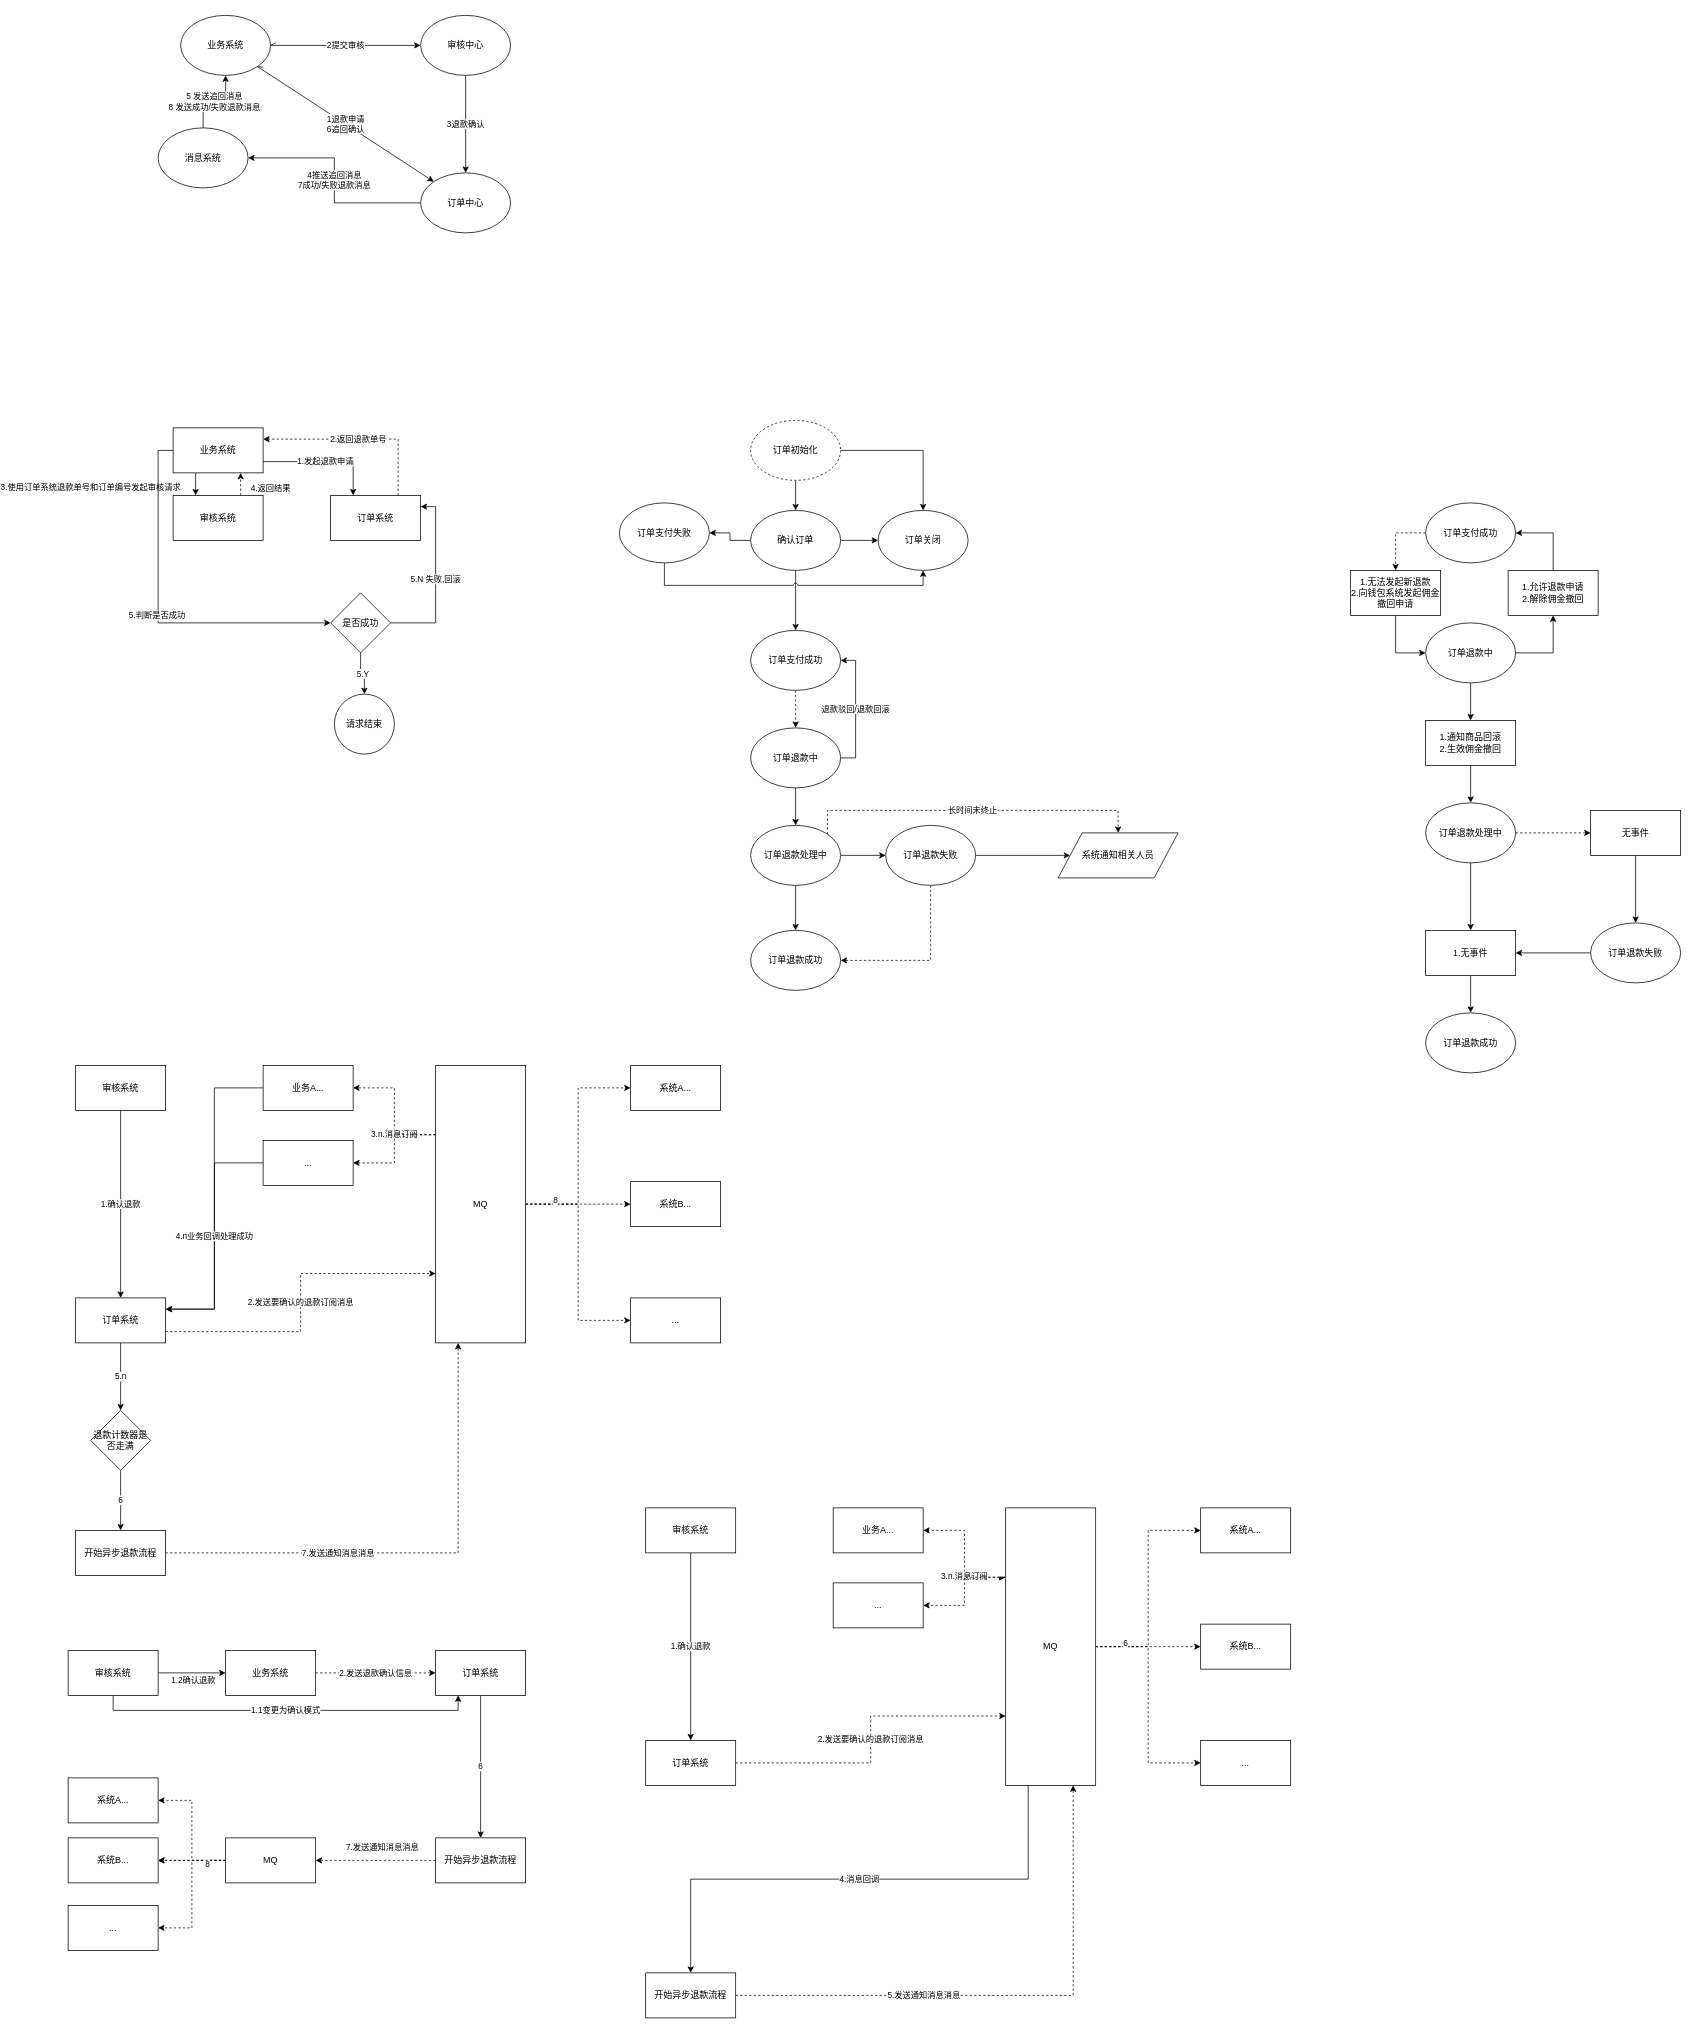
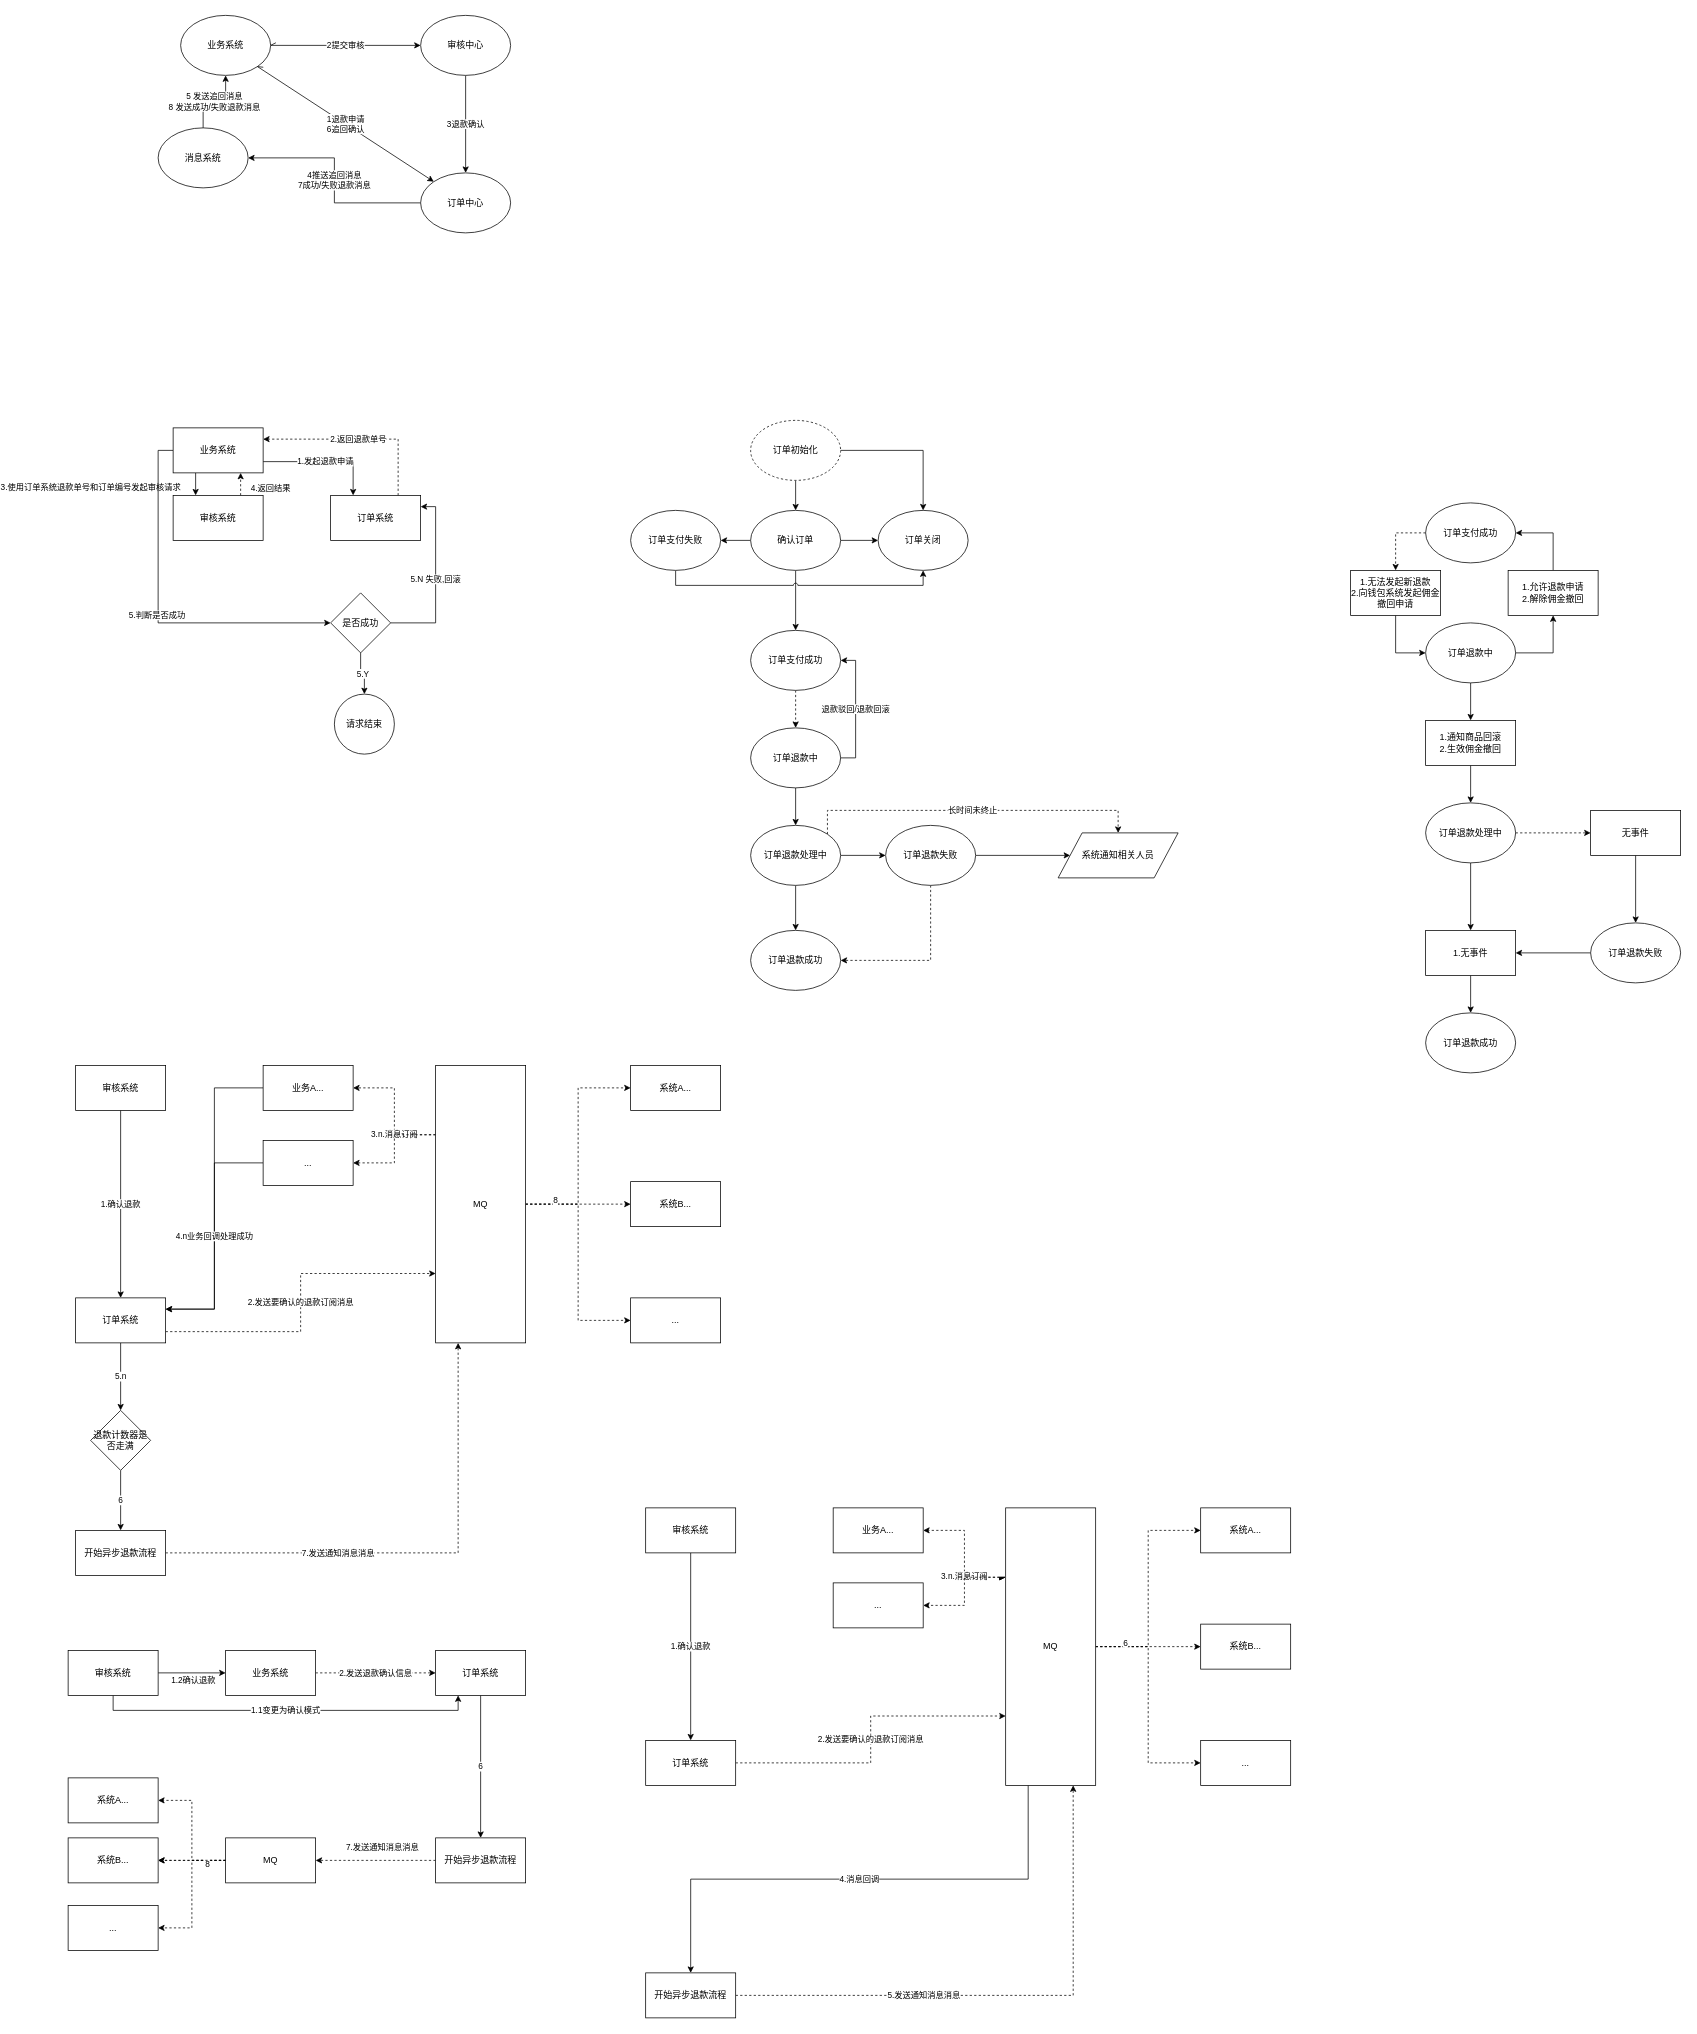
- <mxCell id="28" value="订单支付失败" style="ellipse;whiteSpace=wrap;html=1;" parent="1" vertex="1"><mxGeometry x="755" y="670" width="120" height="80" as="geometry" /></mxCell>
+ <mxCell id="28" value="订单支付失败" style="ellipse;whiteSpace=wrap;html=1;" parent="1" vertex="1"><mxGeometry x="770" y="680" width="120" height="80" as="geometry" /></mxCell>
